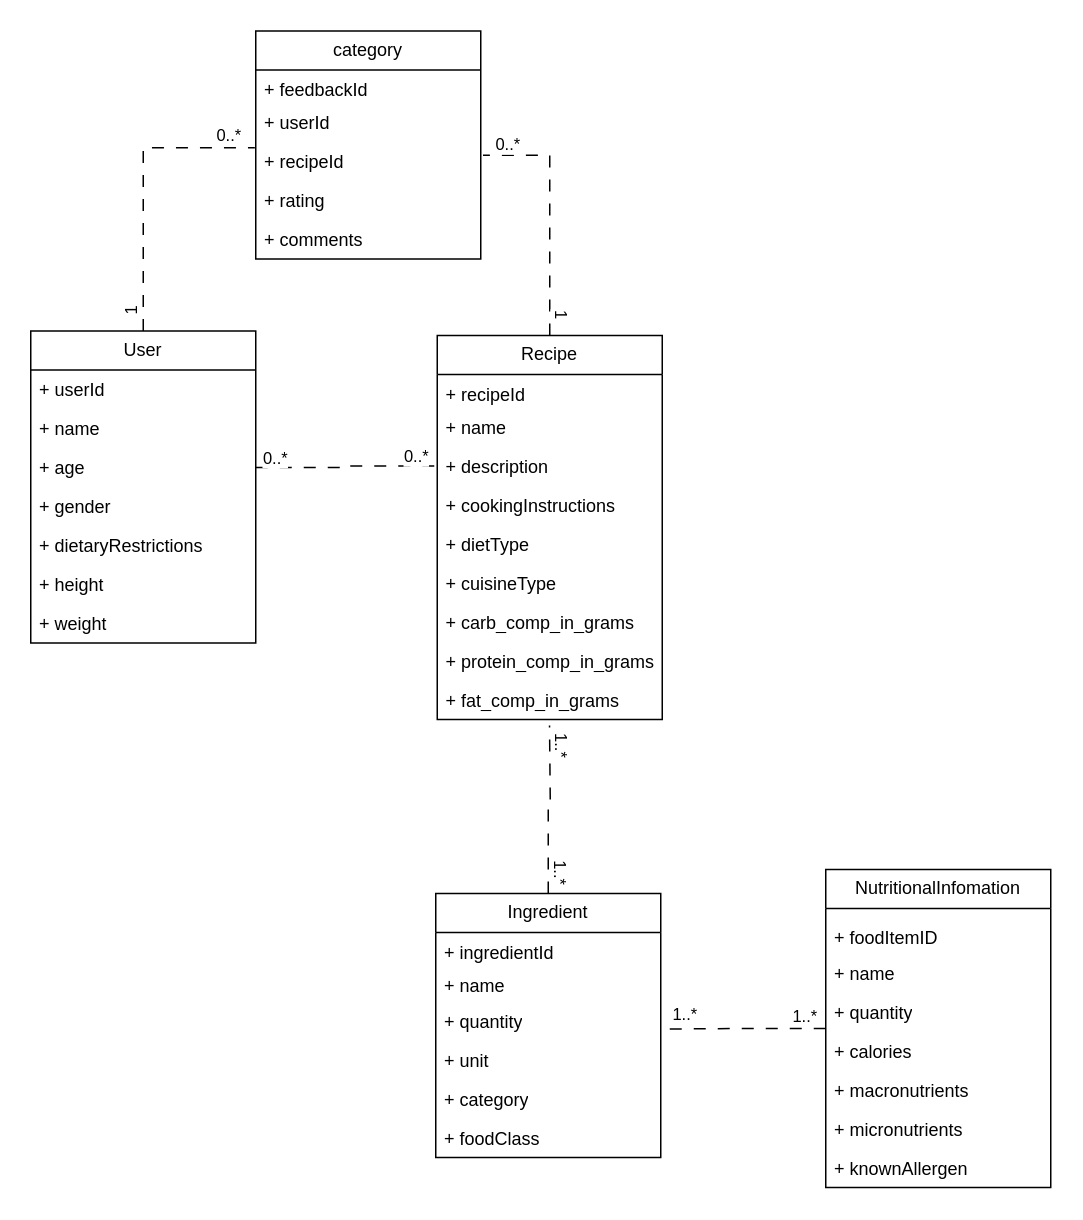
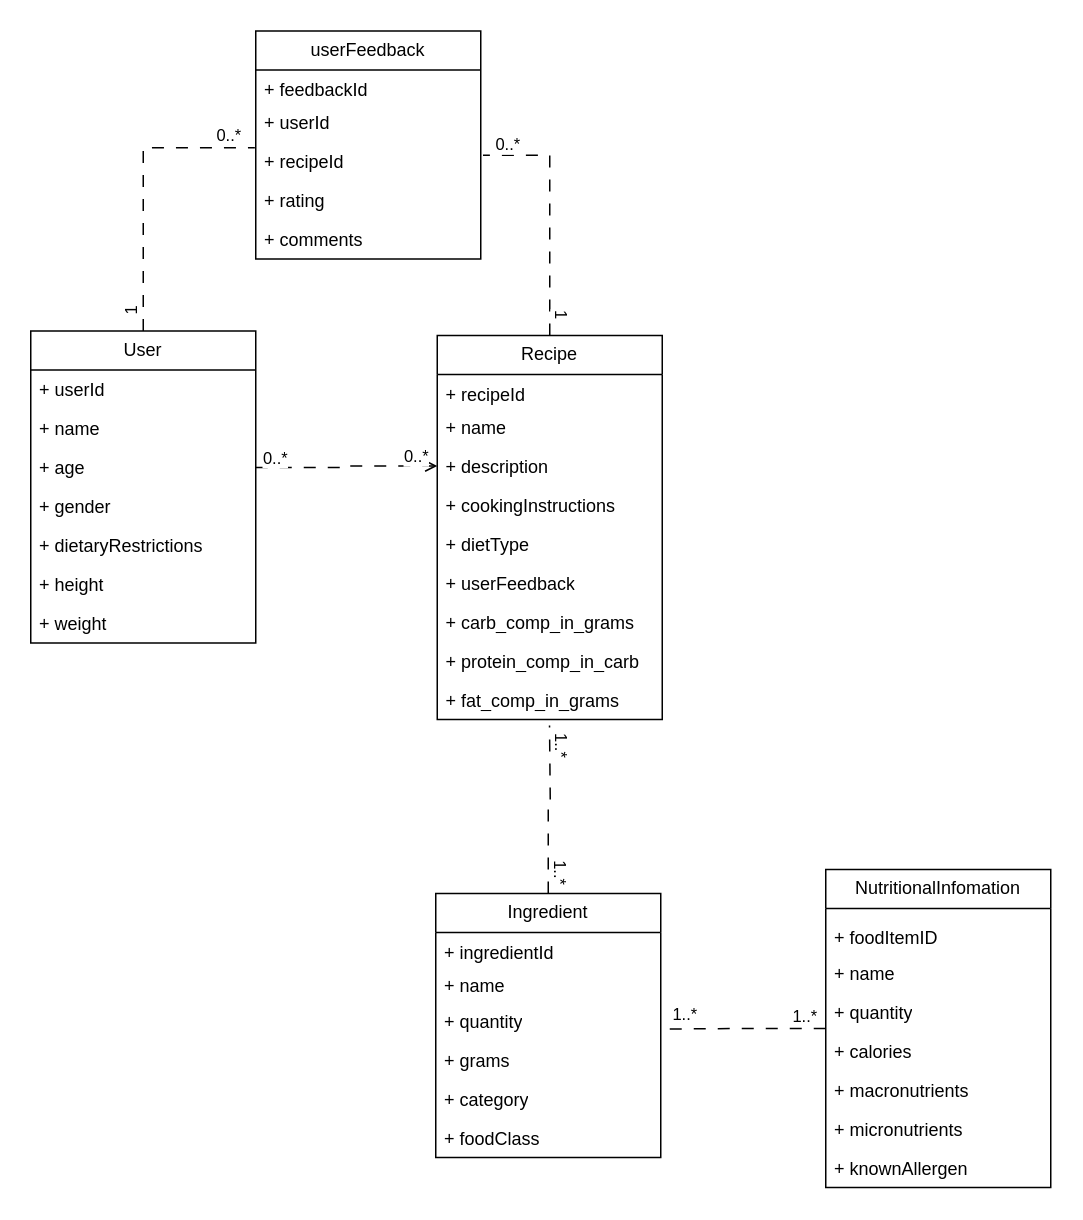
- <mxCell id="51" value="category" style="swimlane;fontStyle=0;childLayout=stackLayout;horizontal=1;startSize=26;fillColor=none;horizontalStack=0;resizeParent=1;resizeParentMax=0;resizeLast=0;collapsible=1;marginBottom=0;whiteSpace=wrap;html=1;" vertex="1" parent="1"><mxGeometry x="170" y="20" width="150" height="152" as="geometry" /></mxCell>
+ <mxCell id="51" value="userFeedback" style="swimlane;fontStyle=0;childLayout=stackLayout;horizontal=1;startSize=26;fillColor=none;horizontalStack=0;resizeParent=1;resizeParentMax=0;resizeLast=0;collapsible=1;marginBottom=0;whiteSpace=wrap;html=1;" vertex="1" parent="1"><mxGeometry x="170" y="20" width="150" height="152" as="geometry" /></mxCell>
- <mxCell id="26" style="edgeStyle=orthogonalEdgeStyle;rounded=0;orthogonalLoop=1;jettySize=auto;html=1;exitX=1;exitY=0.5;exitDx=0;exitDy=0;entryX=0;entryY=0.5;entryDx=0;entryDy=0;startArrow=none;startFill=0;endArrow=none;endFill=0;dashed=1;dashPattern=8 8;" edge="1" parent="1" source="8" target="19"><mxGeometry relative="1" as="geometry" /></mxCell>
+ <mxCell id="26" style="edgeStyle=orthogonalEdgeStyle;rounded=0;orthogonalLoop=1;jettySize=auto;html=1;exitX=1;exitY=0.5;exitDx=0;exitDy=0;entryX=0;entryY=0.5;entryDx=0;entryDy=0;startArrow=none;startFill=0;endArrow=open;endFill=0;dashed=1;dashPattern=8 8;" edge="1" parent="1" source="8" target="19"><mxGeometry relative="1" as="geometry" /></mxCell>
- <mxCell id="22" value="+ cuisineType" style="text;strokeColor=none;fillColor=none;align=left;verticalAlign=top;spacingLeft=4;spacingRight=4;overflow=hidden;rotatable=0;points=[[0,0.5],[1,0.5]];portConstraint=eastwest;whiteSpace=wrap;html=1;" vertex="1" parent="16"><mxGeometry y="152" width="150" height="26" as="geometry" /></mxCell>
+ <mxCell id="22" value="+ userFeedback" style="text;strokeColor=none;fillColor=none;align=left;verticalAlign=top;spacingLeft=4;spacingRight=4;overflow=hidden;rotatable=0;points=[[0,0.5],[1,0.5]];portConstraint=eastwest;whiteSpace=wrap;html=1;" vertex="1" parent="16"><mxGeometry y="152" width="150" height="26" as="geometry" /></mxCell>
- <mxCell id="24" value="+ protein_comp_in_grams" style="text;strokeColor=none;fillColor=none;align=left;verticalAlign=top;spacingLeft=4;spacingRight=4;overflow=hidden;rotatable=0;points=[[0,0.5],[1,0.5]];portConstraint=eastwest;whiteSpace=wrap;html=1;" vertex="1" parent="16"><mxGeometry y="204" width="150" height="26" as="geometry" /></mxCell>
+ <mxCell id="24" value="+ protein_comp_in_carb" style="text;strokeColor=none;fillColor=none;align=left;verticalAlign=top;spacingLeft=4;spacingRight=4;overflow=hidden;rotatable=0;points=[[0,0.5],[1,0.5]];portConstraint=eastwest;whiteSpace=wrap;html=1;" vertex="1" parent="16"><mxGeometry y="204" width="150" height="26" as="geometry" /></mxCell>
- <mxCell id="36" value="+ unit" style="text;strokeColor=none;fillColor=none;align=left;verticalAlign=top;spacingLeft=4;spacingRight=4;overflow=hidden;rotatable=0;points=[[0,0.5],[1,0.5]];portConstraint=eastwest;whiteSpace=wrap;html=1;" vertex="1" parent="32"><mxGeometry y="98" width="150" height="26" as="geometry" /></mxCell>
+ <mxCell id="36" value="+ grams" style="text;strokeColor=none;fillColor=none;align=left;verticalAlign=top;spacingLeft=4;spacingRight=4;overflow=hidden;rotatable=0;points=[[0,0.5],[1,0.5]];portConstraint=eastwest;whiteSpace=wrap;html=1;" vertex="1" parent="32"><mxGeometry y="98" width="150" height="26" as="geometry" /></mxCell>
